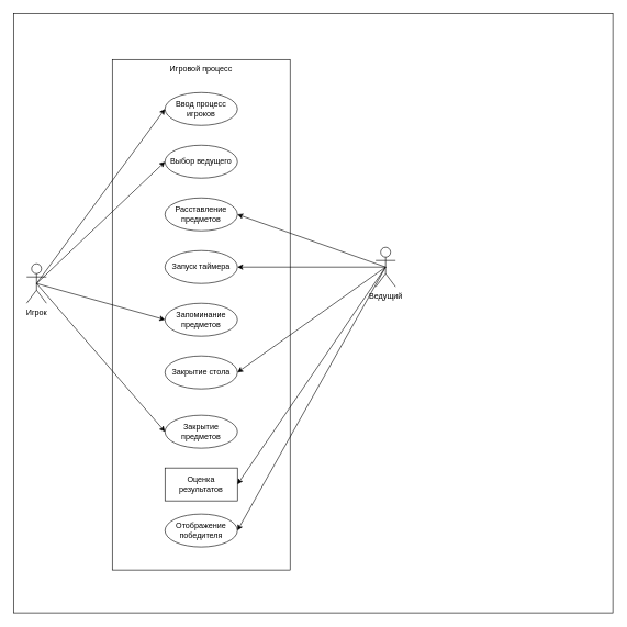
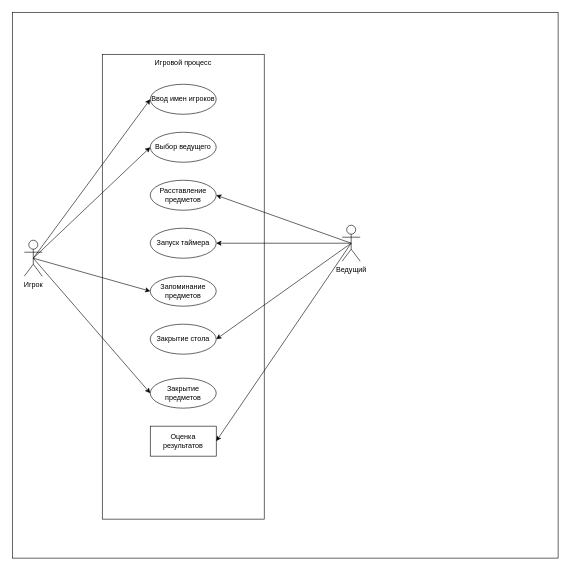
- <mxCell id="4" value="Ввод процесс игроков" style="ellipse;whiteSpace=wrap;html=1;" vertex="1" parent="1"><mxGeometry x="250" y="140" width="110" height="50" as="geometry" /></mxCell>
+ <mxCell id="4" value="Ввод имен игроков" style="ellipse;whiteSpace=wrap;html=1;" vertex="1" parent="1"><mxGeometry x="250" y="140" width="110" height="50" as="geometry" /></mxCell>
- <mxCell id="23" value="" style="endArrow=classic;html=1;rounded=0;entryX=1;entryY=0.5;entryDx=0;entryDy=0;exitX=0.5;exitY=0.5;exitDx=0;exitDy=0;exitPerimeter=0;" edge="1" parent="1" source="7" target="12"><mxGeometry width="50" height="50" relative="1" as="geometry"><mxPoint x="175" y="660" as="sourcePoint" /><mxPoint x="280" y="515" as="targetPoint" /></mxGeometry></mxCell>
- <mxCell id="12" value="Отображение победителя" style="ellipse;whiteSpace=wrap;html=1;" vertex="1" parent="1"><mxGeometry x="250" y="780" width="110" height="50" as="geometry" /></mxCell>
